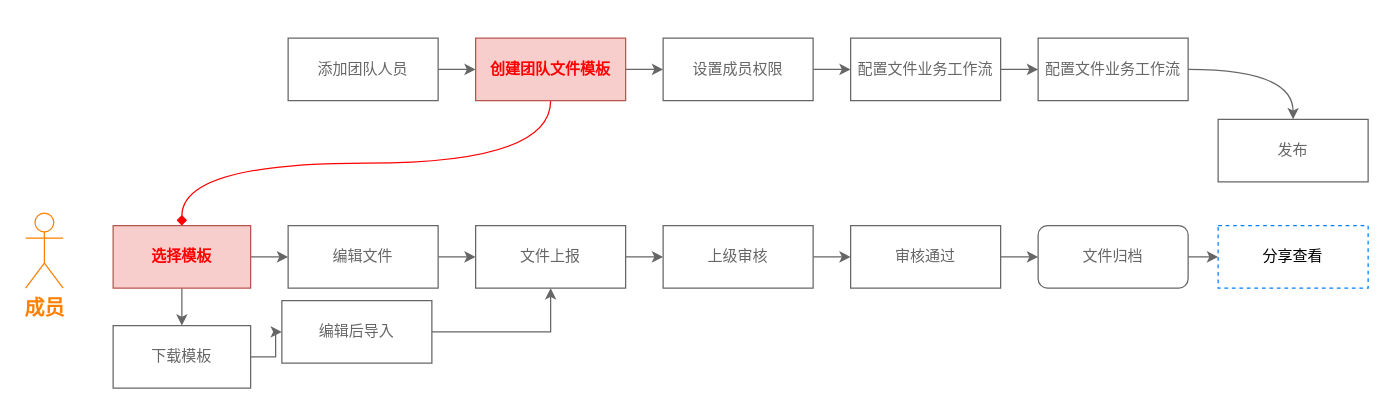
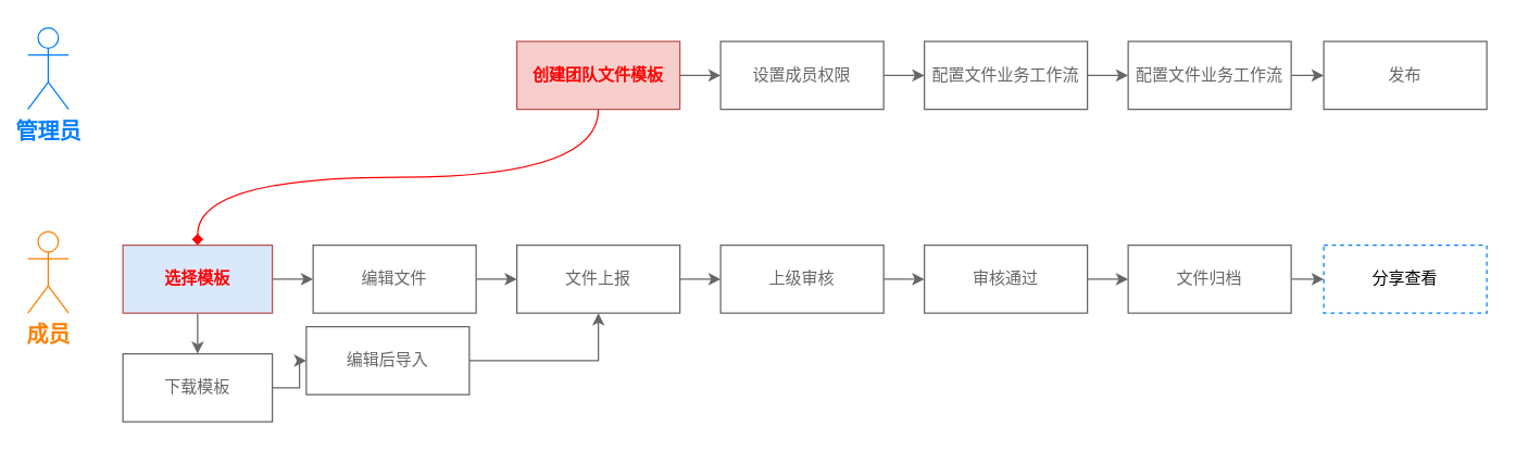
+ <mxCell id="2" value="&lt;font style=&quot;font-size: 16px&quot; color=&quot;#007fff&quot;&gt;&lt;b&gt;管理员&lt;/b&gt;&lt;/font&gt;" style="shape=umlActor;verticalLabelPosition=bottom;verticalAlign=top;html=1;outlineConnect=0;sketch=0;shadow=0;strokeColor=#007FFF;" vertex="1" parent="1"><mxGeometry x="20" y="20" width="30" height="60" as="geometry" /></mxCell>
- <mxCell id="4" value="添加团队人员" style="rounded=0;whiteSpace=wrap;html=1;fontColor=#666666;strokeColor=#666666;" vertex="1" parent="1"><mxGeometry x="230" y="30" width="120" height="50" as="geometry" /></mxCell>
- <mxCell id="3" value="" style="edgeStyle=orthogonalEdgeStyle;rounded=0;orthogonalLoop=1;jettySize=auto;html=1;fontColor=#666666;strokeColor=#666666;" edge="1" parent="1" source="4" target="7"><mxGeometry relative="1" as="geometry" /></mxCell>
- <mxCell id="33" value="发布" style="rounded=0;whiteSpace=wrap;html=1;fontColor=#666666;strokeColor=#666666;" vertex="1" parent="1"><mxGeometry x="974" y="95" width="120" height="50" as="geometry" /></mxCell>
+ <mxCell id="33" value="发布" style="rounded=0;whiteSpace=wrap;html=1;fontColor=#666666;strokeColor=#666666;" vertex="1" parent="1"><mxGeometry x="974" y="30" width="120" height="50" as="geometry" /></mxCell>
- <mxCell id="17" value="选择模板" style="rounded=0;whiteSpace=wrap;html=1;strokeColor=#b85450;fillColor=#f8cecc;fontStyle=1;fontColor=#FF0000;" vertex="1" parent="1"><mxGeometry x="90" y="180" width="110" height="50" as="geometry" /></mxCell>
+ <mxCell id="17" value="选择模板" style="rounded=0;whiteSpace=wrap;html=1;strokeColor=#b85450;fillColor=#dae8fc;fontStyle=1;fontColor=#FF0000;" vertex="1" parent="1"><mxGeometry x="90" y="180" width="110" height="50" as="geometry" /></mxCell>
- <mxCell id="27" value="文件归档" style="whiteSpace=wrap;html=1;fontColor=#666666;strokeColor=#666666;rounded=1;" vertex="1" parent="1"><mxGeometry x="830" y="180" width="120" height="50" as="geometry" /></mxCell>
+ <mxCell id="27" value="文件归档" style="rounded=0;whiteSpace=wrap;html=1;fontColor=#666666;strokeColor=#666666;" vertex="1" parent="1"><mxGeometry x="830" y="180" width="120" height="50" as="geometry" /></mxCell>
